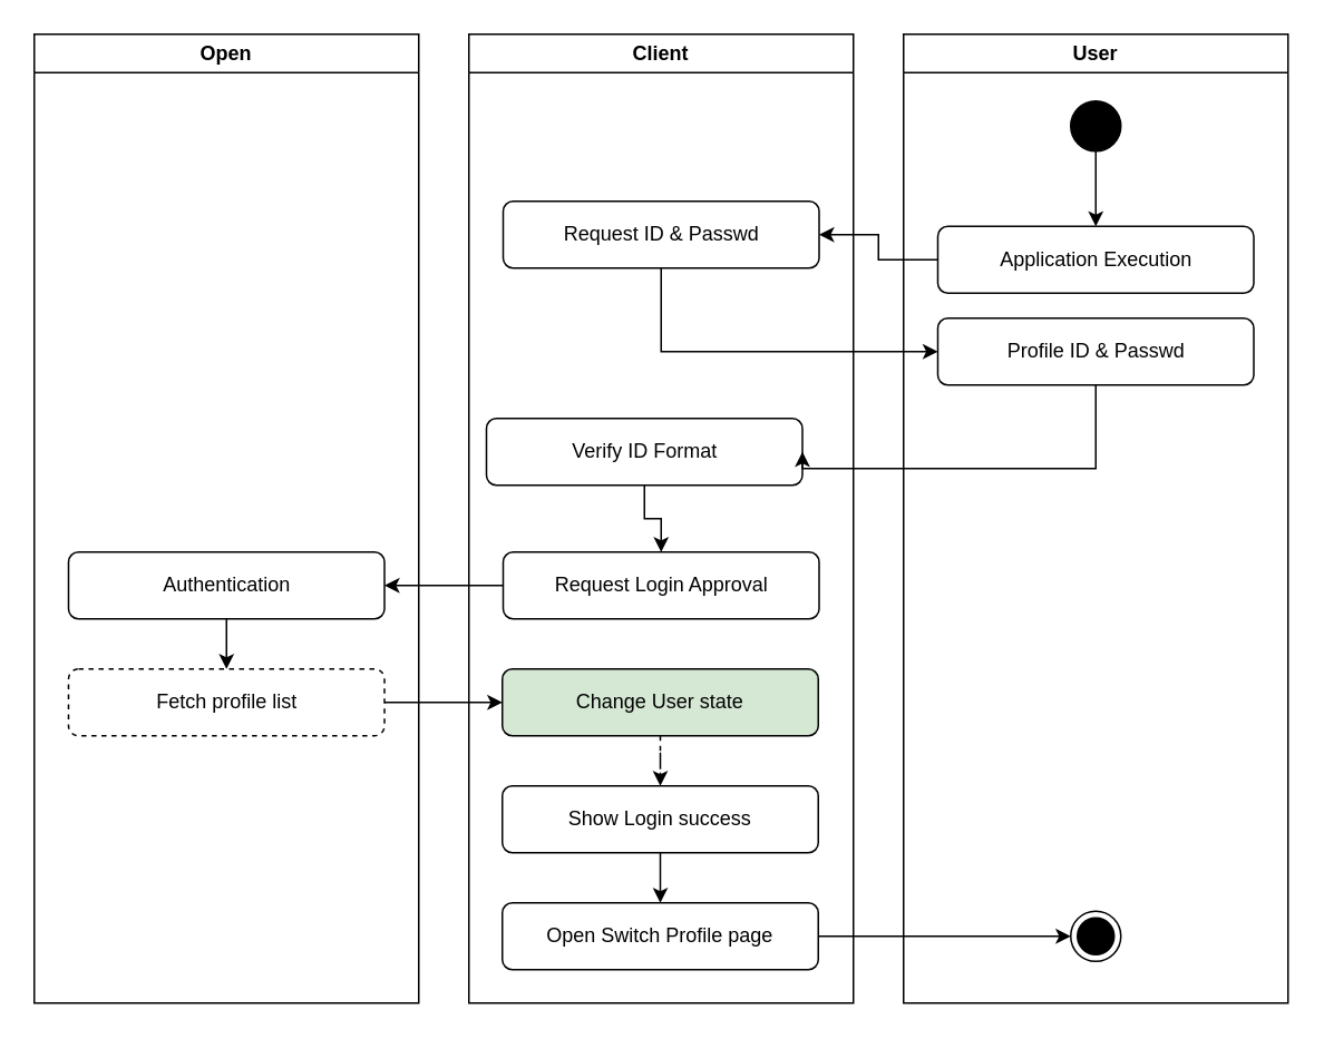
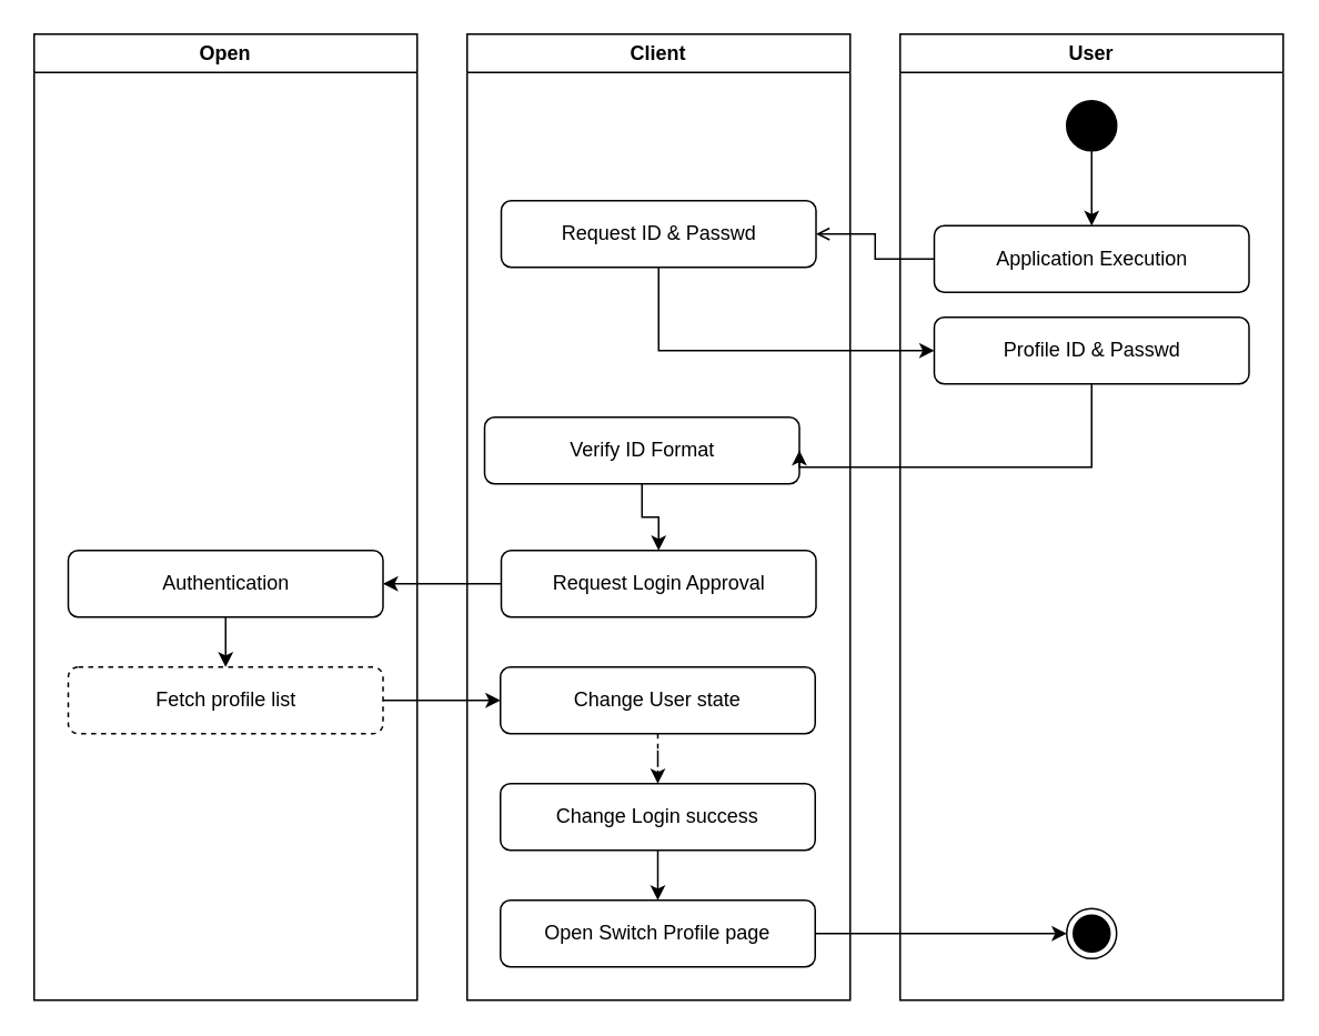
- <mxCell id="22" style="edgeStyle=orthogonalEdgeStyle;rounded=0;orthogonalLoop=1;jettySize=auto;html=1;entryX=1;entryY=0.5;entryDx=0;entryDy=0;" parent="1" source="17" target="7" edge="1"><mxGeometry relative="1" as="geometry" /></mxCell>
+ <mxCell id="22" style="edgeStyle=orthogonalEdgeStyle;rounded=0;orthogonalLoop=1;jettySize=auto;html=1;entryX=1;entryY=0.5;entryDx=0;entryDy=0;endArrow=open;" parent="1" source="17" target="7" edge="1"><mxGeometry relative="1" as="geometry" /></mxCell>
- <mxCell id="12" value="Change User state" style="rounded=1;whiteSpace=wrap;html=1;fillColor=#d5e8d4;" parent="6" vertex="1"><mxGeometry x="20" y="380" width="189" height="40" as="geometry" /></mxCell>
+ <mxCell id="12" value="Change User state" style="rounded=1;whiteSpace=wrap;html=1;" parent="6" vertex="1"><mxGeometry x="20" y="380" width="189" height="40" as="geometry" /></mxCell>
- <mxCell id="14" value="Show Login success" style="rounded=1;whiteSpace=wrap;html=1;" parent="6" vertex="1"><mxGeometry x="20" y="450" width="189" height="40" as="geometry" /></mxCell>
+ <mxCell id="14" value="Change Login success" style="rounded=1;whiteSpace=wrap;html=1;" parent="6" vertex="1"><mxGeometry x="20" y="450" width="189" height="40" as="geometry" /></mxCell>
